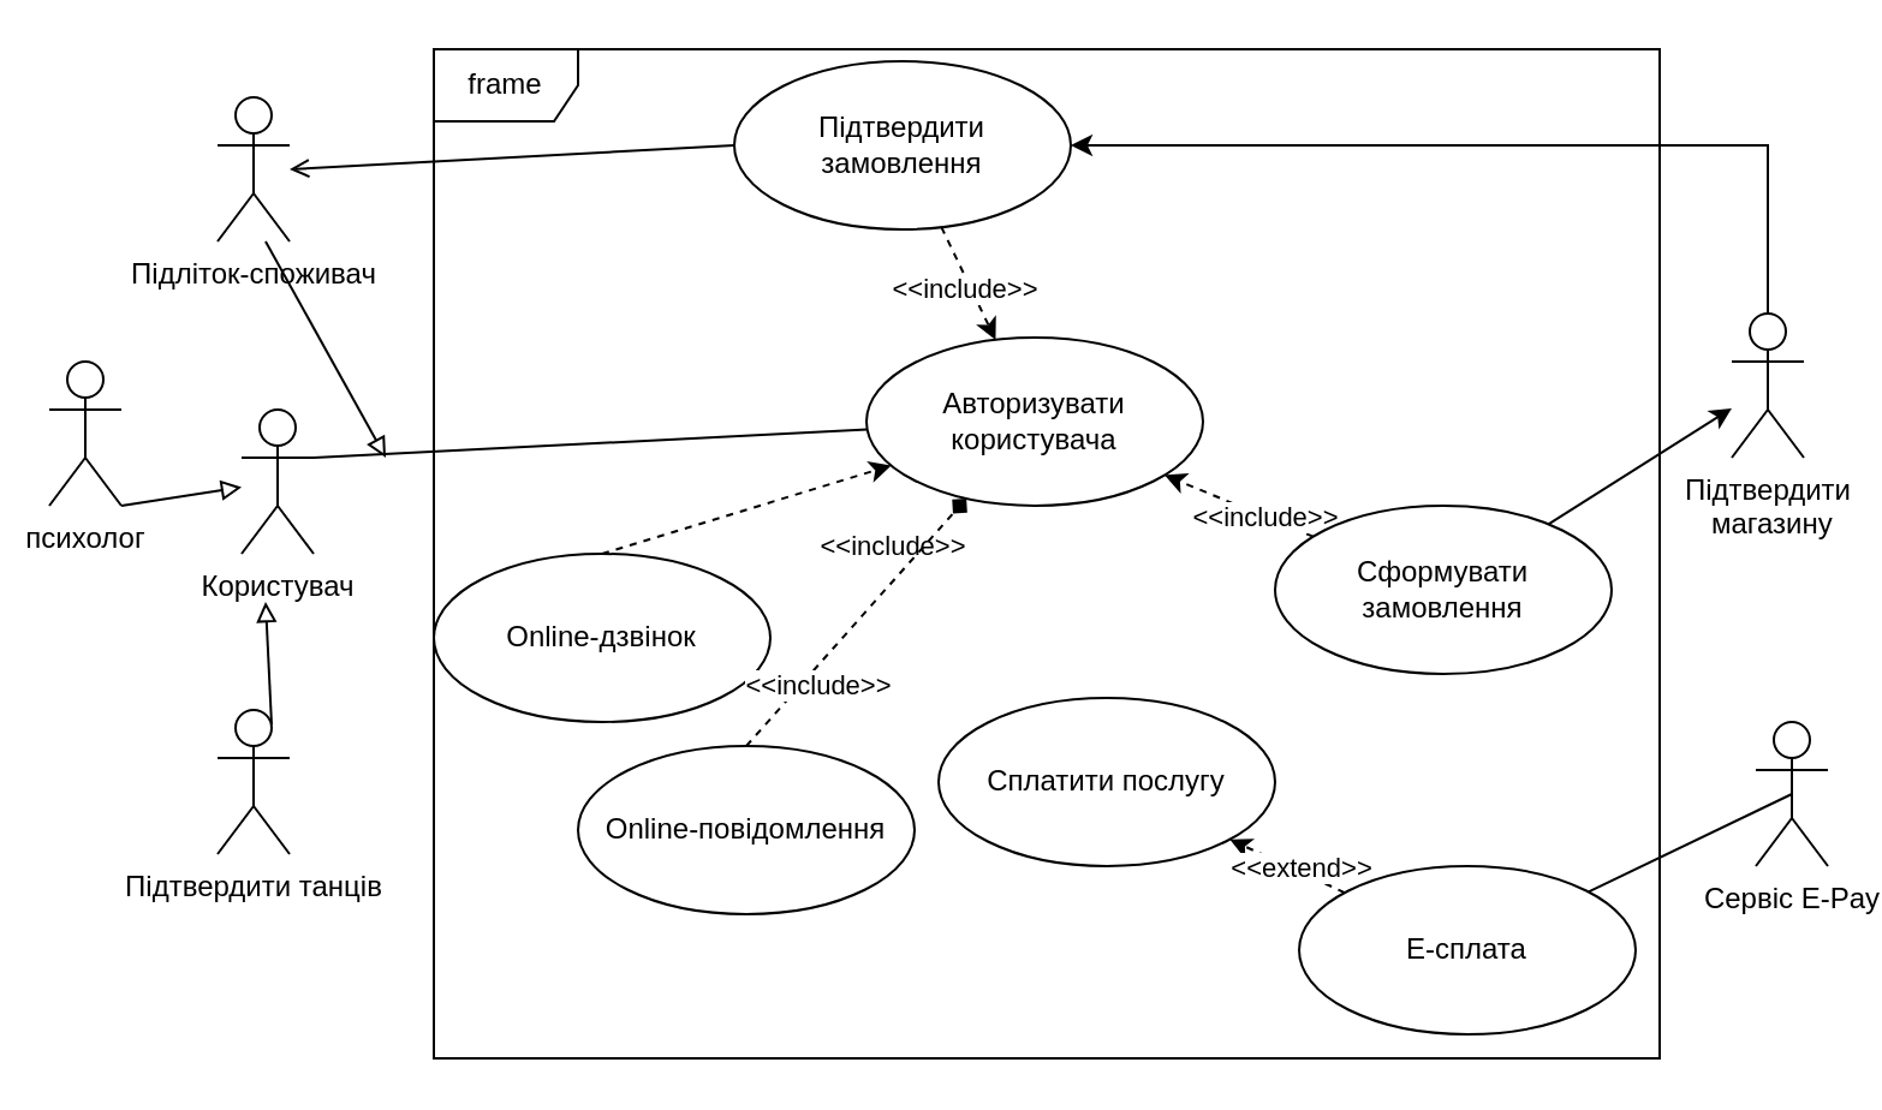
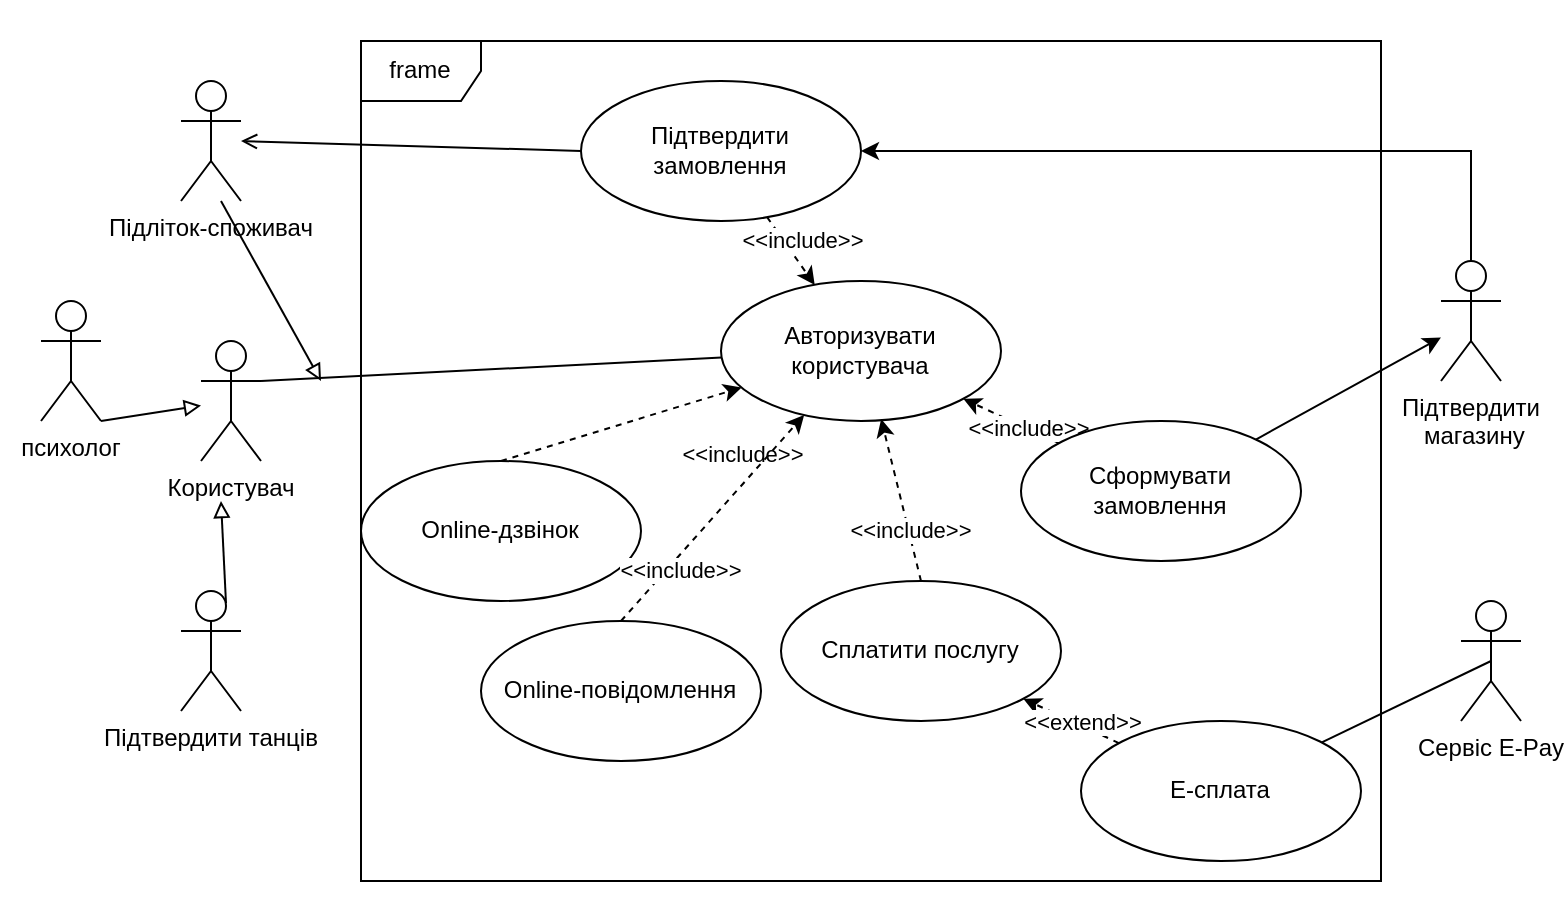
- <mxCell id="30" value="Підтвердити замовлення" style="ellipse;whiteSpace=wrap;html=1;" vertex="1" parent="1"><mxGeometry x="305" y="25" width="140" height="70" as="geometry" /></mxCell>
+ <mxCell id="30" value="Підтвердити замовлення" style="ellipse;whiteSpace=wrap;html=1;" vertex="1" parent="1"><mxGeometry x="290" y="40" width="140" height="70" as="geometry" /></mxCell>
- <mxCell id="25" style="edgeStyle=none;rounded=0;orthogonalLoop=1;jettySize=auto;html=1;exitX=0.5;exitY=0;exitDx=0;exitDy=0;dashed=1;fontFamily=Helvetica;endArrow=diamond;" edge="1" parent="1" source="27" target="11"><mxGeometry relative="1" as="geometry" /></mxCell>
+ <mxCell id="25" style="edgeStyle=none;rounded=0;orthogonalLoop=1;jettySize=auto;html=1;exitX=0.5;exitY=0;exitDx=0;exitDy=0;dashed=1;fontFamily=Helvetica;" edge="1" parent="1" source="27" target="11"><mxGeometry relative="1" as="geometry" /></mxCell>
- <mxCell id="24" value="Cформувати замовлення" style="ellipse;whiteSpace=wrap;html=1;" vertex="1" parent="1"><mxGeometry x="530" y="210" width="140" height="70" as="geometry" /></mxCell>
+ <mxCell id="24" value="Cформувати замовлення" style="ellipse;whiteSpace=wrap;html=1;" vertex="1" parent="1"><mxGeometry x="510" y="210" width="140" height="70" as="geometry" /></mxCell>
+ <mxCell id="12" style="edgeStyle=none;rounded=0;orthogonalLoop=1;jettySize=auto;html=1;exitX=0.5;exitY=0;exitDx=0;exitDy=0;entryX=0.572;entryY=0.986;entryDx=0;entryDy=0;entryPerimeter=0;fontFamily=Helvetica;endArrow=classic;endFill=1;dashed=1;" edge="1" parent="1" source="14" target="11"><mxGeometry relative="1" as="geometry" /></mxCell>
+ <mxCell id="13" value="&amp;lt;&amp;lt;include&amp;gt;&amp;gt;" style="edgeLabel;html=1;align=center;verticalAlign=middle;resizable=0;points=[];fontFamily=Helvetica;" vertex="1" connectable="0" parent="12"><mxGeometry x="-0.371" y="-1" relative="1" as="geometry"><mxPoint as="offset" /></mxGeometry></mxCell>
